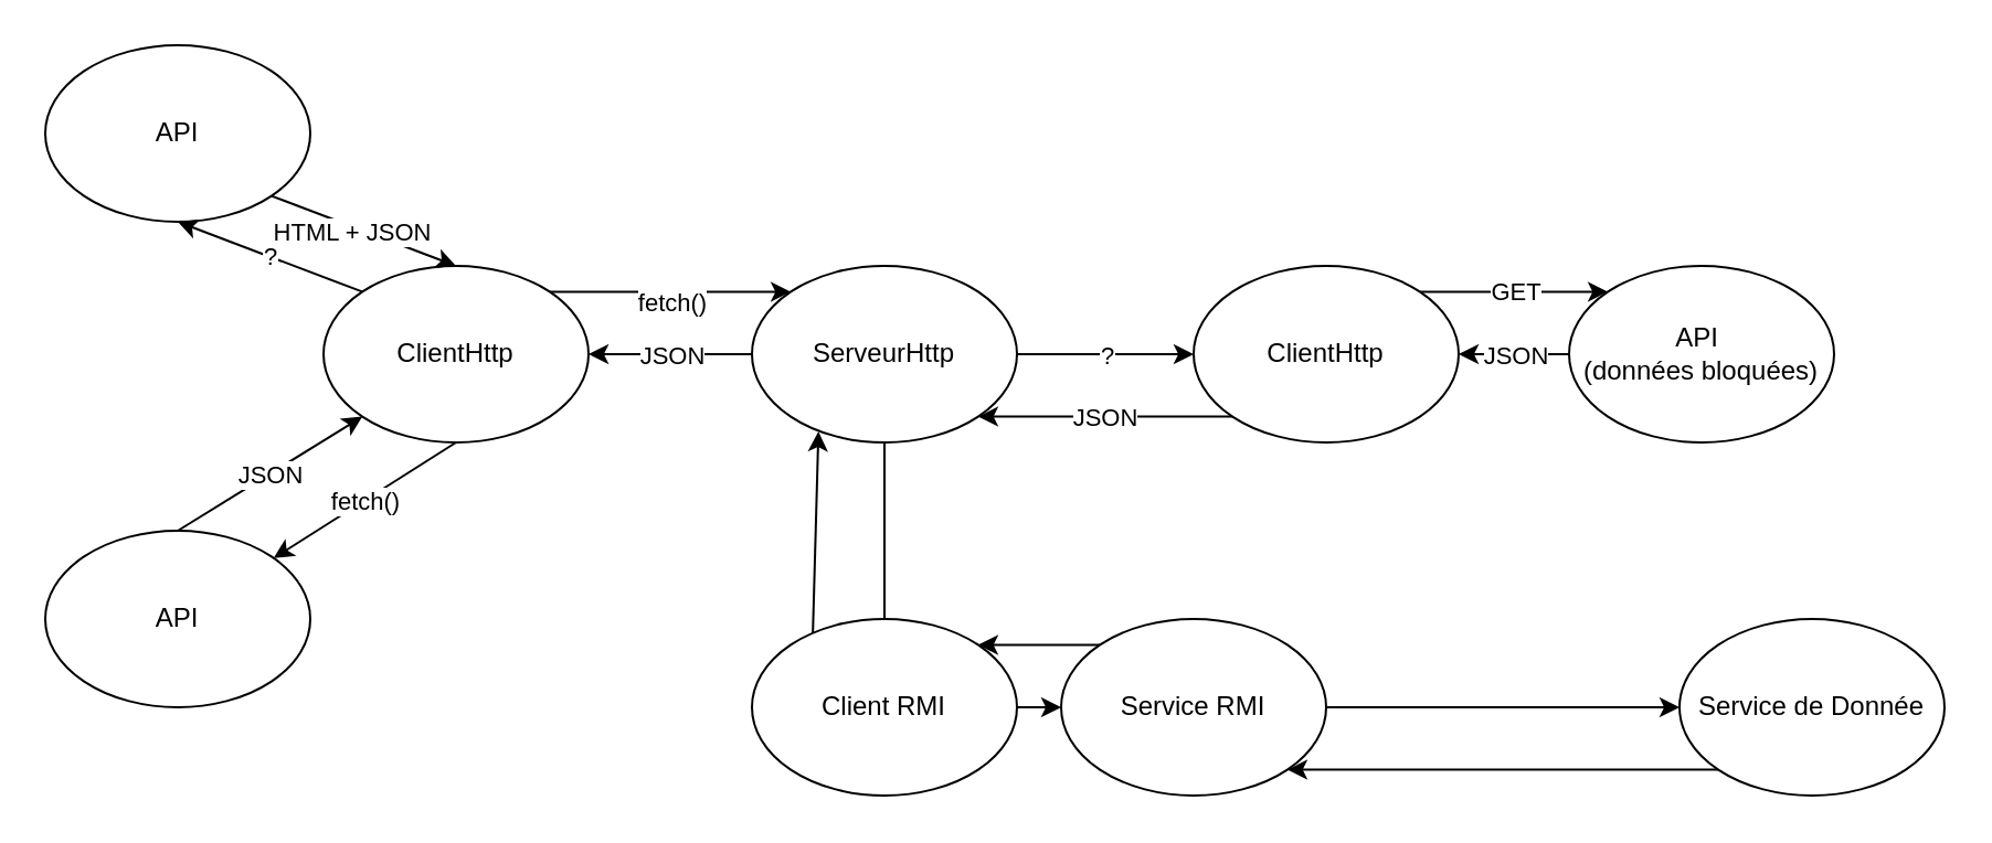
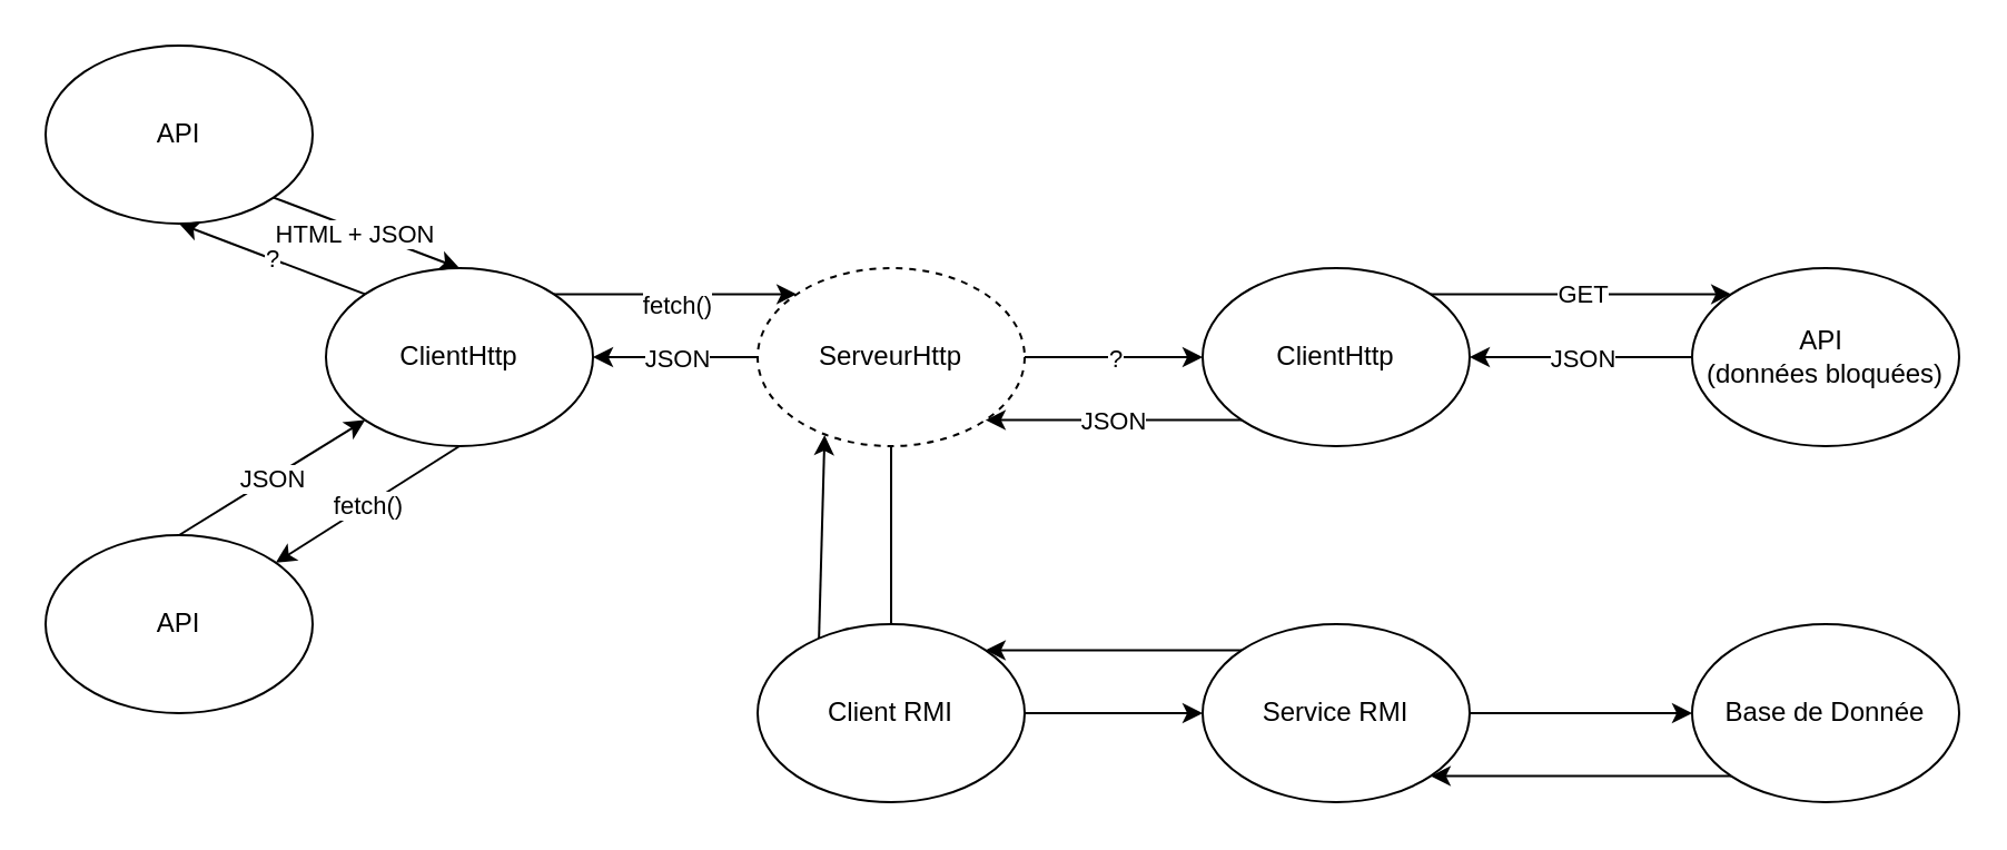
- <mxCell id="13" value="ServeurHttp" style="ellipse;whiteSpace=wrap;html=1;" vertex="1" parent="1"><mxGeometry x="340" y="120" width="120" height="80" as="geometry" /></mxCell>
+ <mxCell id="13" value="ServeurHttp" style="ellipse;whiteSpace=wrap;html=1;dashed=1;" vertex="1" parent="1"><mxGeometry x="340" y="120" width="120" height="80" as="geometry" /></mxCell>
- <mxCell id="23" value="API&amp;nbsp;&lt;div&gt;(données bloquées)&lt;/div&gt;" style="ellipse;whiteSpace=wrap;html=1;" vertex="1" parent="1"><mxGeometry x="710" y="120" width="120" height="80" as="geometry" /></mxCell>
+ <mxCell id="23" value="API&amp;nbsp;&lt;div&gt;(données bloquées)&lt;/div&gt;" style="ellipse;whiteSpace=wrap;html=1;" vertex="1" parent="1"><mxGeometry x="760" y="120" width="120" height="80" as="geometry" /></mxCell>
- <mxCell id="35" value="Service RMI" style="ellipse;whiteSpace=wrap;html=1;" vertex="1" parent="1"><mxGeometry x="480" y="280" width="120" height="80" as="geometry" /></mxCell>
+ <mxCell id="35" value="Service RMI" style="ellipse;whiteSpace=wrap;html=1;" vertex="1" parent="1"><mxGeometry x="540" y="280" width="120" height="80" as="geometry" /></mxCell>
- <mxCell id="37" value="Service de Donnée" style="ellipse;whiteSpace=wrap;html=1;" vertex="1" parent="1"><mxGeometry x="760" y="280" width="120" height="80" as="geometry" /></mxCell>
+ <mxCell id="37" value="Base de Donnée" style="ellipse;whiteSpace=wrap;html=1;" vertex="1" parent="1"><mxGeometry x="760" y="280" width="120" height="80" as="geometry" /></mxCell>
